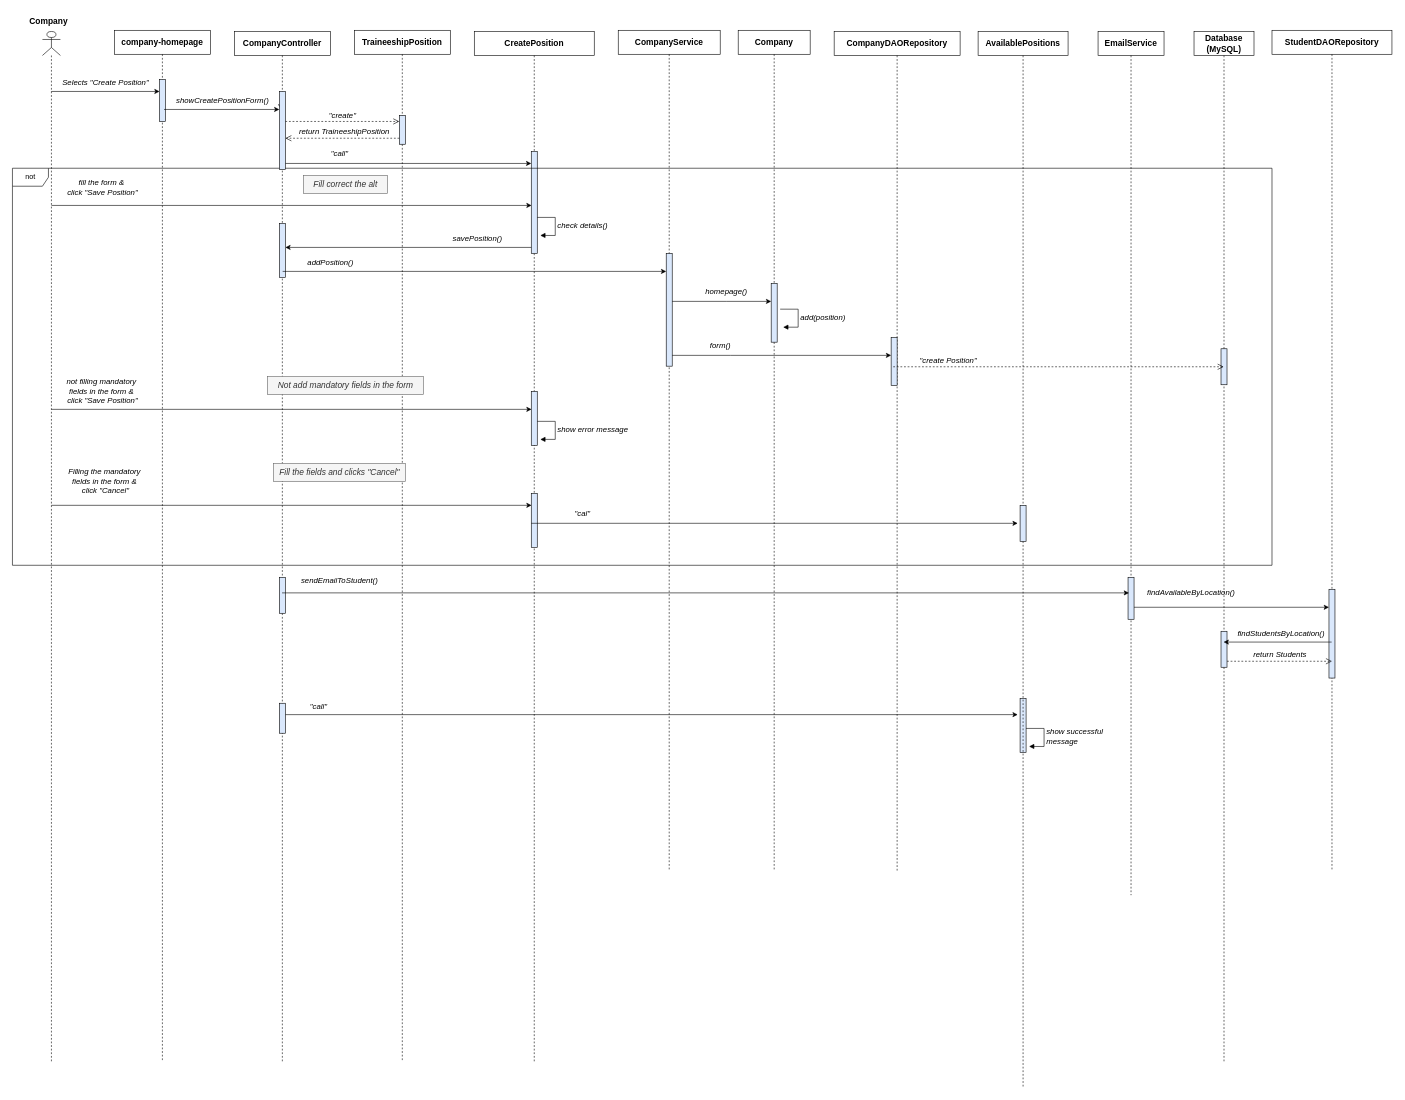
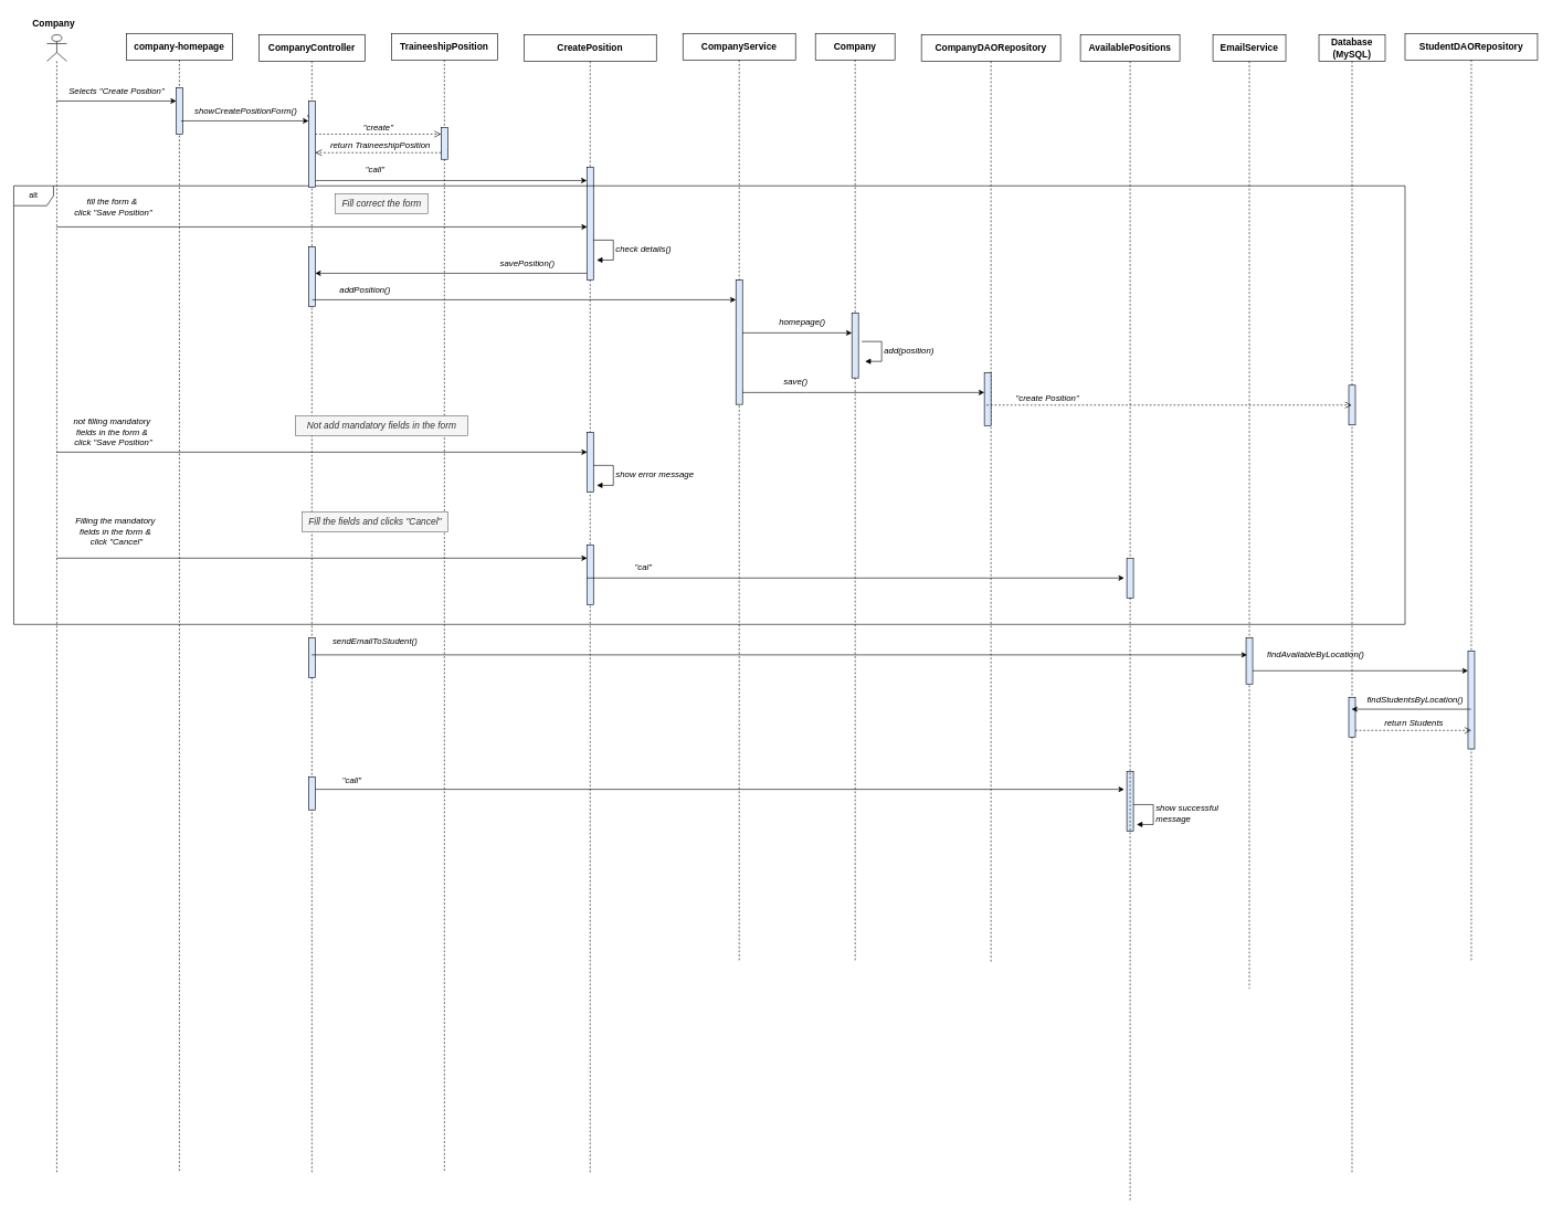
- <mxCell id="26" value="not" style="shape=umlFrame;whiteSpace=wrap;html=1;pointerEvents=0;" parent="1" vertex="1"><mxGeometry x="20" y="280" width="2100" height="662" as="geometry" /></mxCell>
+ <mxCell id="26" value="alt" style="shape=umlFrame;whiteSpace=wrap;html=1;pointerEvents=0;" parent="1" vertex="1"><mxGeometry x="20" y="280" width="2100" height="662" as="geometry" /></mxCell>
- <mxCell id="27" value="Fill correct the alt" style="text;html=1;align=center;verticalAlign=middle;resizable=0;points=[];autosize=1;strokeColor=#666666;fillColor=#f5f5f5;fontSize=14;fontStyle=2;fontColor=#333333;" parent="1" vertex="1"><mxGeometry x="505" y="292" width="140" height="30" as="geometry" /></mxCell>
+ <mxCell id="27" value="Fill correct the form" style="text;html=1;align=center;verticalAlign=middle;resizable=0;points=[];autosize=1;strokeColor=#666666;fillColor=#f5f5f5;fontSize=14;fontStyle=2;fontColor=#333333;" parent="1" vertex="1"><mxGeometry x="505" y="292" width="140" height="30" as="geometry" /></mxCell>
- <mxCell id="40" value="form()" style="text;html=1;align=center;verticalAlign=middle;resizable=0;points=[];autosize=1;strokeColor=none;fillColor=none;fontSize=13;fontStyle=2" parent="1" vertex="1"><mxGeometry x="1170" y="560" width="60" height="30" as="geometry" /></mxCell>
+ <mxCell id="40" value="save()" style="text;html=1;align=center;verticalAlign=middle;resizable=0;points=[];autosize=1;strokeColor=none;fillColor=none;fontSize=13;fontStyle=2" parent="1" vertex="1"><mxGeometry x="1170" y="560" width="60" height="30" as="geometry" /></mxCell>
